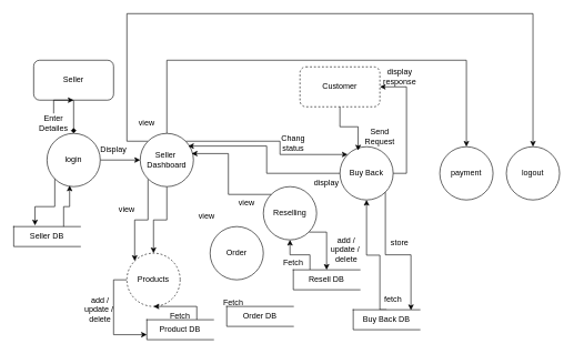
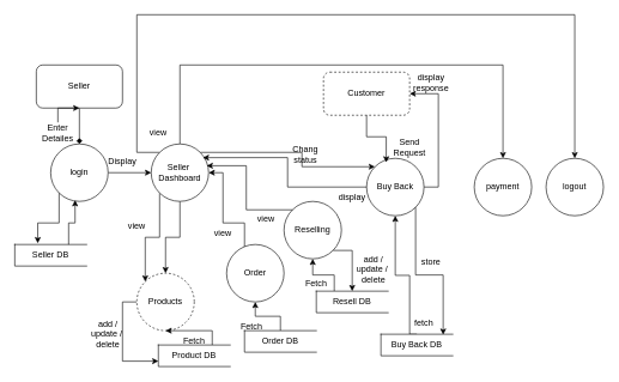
- <mxCell id="51" value="Chang status" style="text;html=1;align=center;verticalAlign=middle;whiteSpace=wrap;rounded=0;" vertex="1" parent="1"><mxGeometry x="410" y="200" width="60" height="30" as="geometry" /></mxCell>
+ <mxCell id="51" value="Chang status" style="text;html=1;align=center;verticalAlign=middle;whiteSpace=wrap;rounded=0;" vertex="1" parent="1"><mxGeometry x="395" y="200" width="60" height="30" as="geometry" /></mxCell>
+ <mxCell id="25" style="edgeStyle=orthogonalEdgeStyle;rounded=0;orthogonalLoop=1;jettySize=auto;html=1;exitX=0;exitY=0;exitDx=0;exitDy=0;entryX=1;entryY=0.5;entryDx=0;entryDy=0;" edge="1" parent="1" source="26" target="16"><mxGeometry relative="1" as="geometry"><Array as="points"><mxPoint x="340" y="352" /><mxPoint x="340" y="310" /><mxPoint x="310" y="310" /><mxPoint x="310" y="240" /></Array></mxGeometry></mxCell>
+ <mxCell id="28" style="edgeStyle=orthogonalEdgeStyle;rounded=0;orthogonalLoop=1;jettySize=auto;html=1;exitX=0.5;exitY=0;exitDx=0;exitDy=0;entryX=0.5;entryY=1;entryDx=0;entryDy=0;" edge="1" parent="1" source="29" target="26"><mxGeometry relative="1" as="geometry" /></mxCell>
